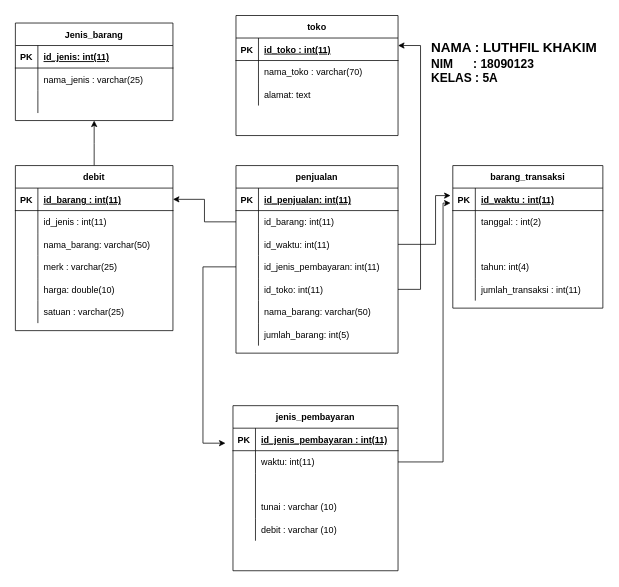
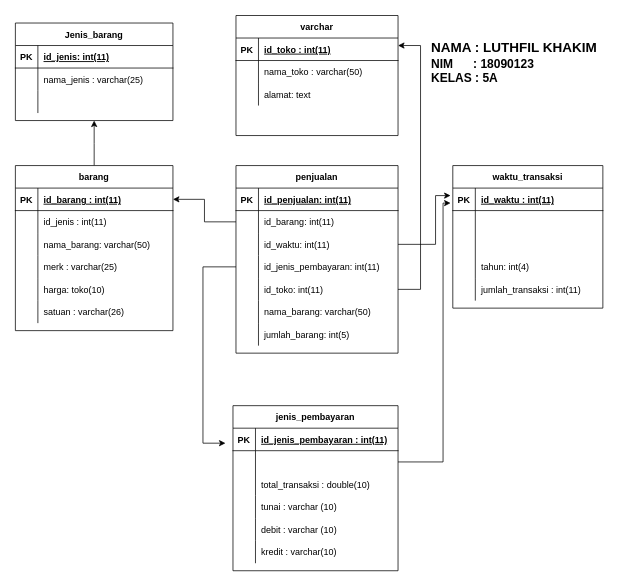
- <mxCell id="54" value="toko" style="shape=table;startSize=30;container=1;collapsible=1;childLayout=tableLayout;fixedRows=1;rowLines=0;fontStyle=1;align=center;resizeLast=1;" vertex="1" parent="1"><mxGeometry x="314" y="20" width="216" height="160" as="geometry" /></mxCell>
+ <mxCell id="54" value="varchar" style="shape=table;startSize=30;container=1;collapsible=1;childLayout=tableLayout;fixedRows=1;rowLines=0;fontStyle=1;align=center;resizeLast=1;" vertex="1" parent="1"><mxGeometry x="314" y="20" width="216" height="160" as="geometry" /></mxCell>
- <mxCell id="60" value="nama_toko : varchar(70) " style="shape=partialRectangle;connectable=0;fillColor=none;top=0;left=0;bottom=0;right=0;align=left;spacingLeft=6;overflow=hidden;" vertex="1" parent="58"><mxGeometry x="30" width="186" height="30" as="geometry" /></mxCell>
+ <mxCell id="60" value="nama_toko : varchar(50) " style="shape=partialRectangle;connectable=0;fillColor=none;top=0;left=0;bottom=0;right=0;align=left;spacingLeft=6;overflow=hidden;" vertex="1" parent="58"><mxGeometry x="30" width="186" height="30" as="geometry" /></mxCell>
- <mxCell id="25" value="debit" style="shape=table;startSize=30;container=1;collapsible=1;childLayout=tableLayout;fixedRows=1;rowLines=0;fontStyle=1;align=center;resizeLast=1;" vertex="1" parent="1"><mxGeometry x="20" y="220" width="210" height="220" as="geometry" /></mxCell>
+ <mxCell id="25" value="barang" style="shape=table;startSize=30;container=1;collapsible=1;childLayout=tableLayout;fixedRows=1;rowLines=0;fontStyle=1;align=center;resizeLast=1;" vertex="1" parent="1"><mxGeometry x="20" y="220" width="210" height="220" as="geometry" /></mxCell>
- <mxCell id="66" value="barang_transaksi" style="shape=table;startSize=30;container=1;collapsible=1;childLayout=tableLayout;fixedRows=1;rowLines=0;fontStyle=1;align=center;resizeLast=1;" vertex="1" parent="1"><mxGeometry x="603" y="220" width="200" height="190" as="geometry" /></mxCell>
+ <mxCell id="66" value="waktu_transaksi" style="shape=table;startSize=30;container=1;collapsible=1;childLayout=tableLayout;fixedRows=1;rowLines=0;fontStyle=1;align=center;resizeLast=1;" vertex="1" parent="1"><mxGeometry x="603" y="220" width="200" height="190" as="geometry" /></mxCell>
- <mxCell id="72" value="tanggal: : int(2)" style="shape=partialRectangle;connectable=0;fillColor=none;top=0;left=0;bottom=0;right=0;align=left;spacingLeft=6;overflow=hidden;" vertex="1" parent="70"><mxGeometry x="30" width="170" height="30" as="geometry" /></mxCell>
- <mxCell id="40" value="harga: double(10)" style="shape=partialRectangle;connectable=0;fillColor=none;top=0;left=0;bottom=0;right=0;align=left;spacingLeft=6;overflow=hidden;" vertex="1" parent="38"><mxGeometry x="30" width="180" height="30" as="geometry" /></mxCell>
+ <mxCell id="40" value="harga: toko(10)" style="shape=partialRectangle;connectable=0;fillColor=none;top=0;left=0;bottom=0;right=0;align=left;spacingLeft=6;overflow=hidden;" vertex="1" parent="38"><mxGeometry x="30" width="180" height="30" as="geometry" /></mxCell>
- <mxCell id="43" value="satuan : varchar(25)" style="shape=partialRectangle;connectable=0;fillColor=none;top=0;left=0;bottom=0;right=0;align=left;spacingLeft=6;overflow=hidden;" vertex="1" parent="41"><mxGeometry x="30" width="180" height="30" as="geometry" /></mxCell>
+ <mxCell id="43" value="satuan : varchar(26)" style="shape=partialRectangle;connectable=0;fillColor=none;top=0;left=0;bottom=0;right=0;align=left;spacingLeft=6;overflow=hidden;" vertex="1" parent="41"><mxGeometry x="30" width="180" height="30" as="geometry" /></mxCell>
- <mxCell id="87" value="waktu: int(11)" style="shape=partialRectangle;connectable=0;fillColor=none;top=0;left=0;bottom=0;right=0;align=left;spacingLeft=6;overflow=hidden;" vertex="1" parent="85"><mxGeometry x="30" width="190" height="30" as="geometry" /></mxCell>
+ <mxCell id="90" value="total_transaksi : double(10)" style="shape=partialRectangle;connectable=0;fillColor=none;top=0;left=0;bottom=0;right=0;align=left;spacingLeft=6;overflow=hidden;" vertex="1" parent="88"><mxGeometry x="30" width="190" height="30" as="geometry" /></mxCell>
+ <mxCell id="99" value="kredit : varchar(10)" style="shape=partialRectangle;connectable=0;fillColor=none;top=0;left=0;bottom=0;right=0;align=left;spacingLeft=6;overflow=hidden;" vertex="1" parent="97"><mxGeometry x="30" width="190" height="30" as="geometry" /></mxCell>
